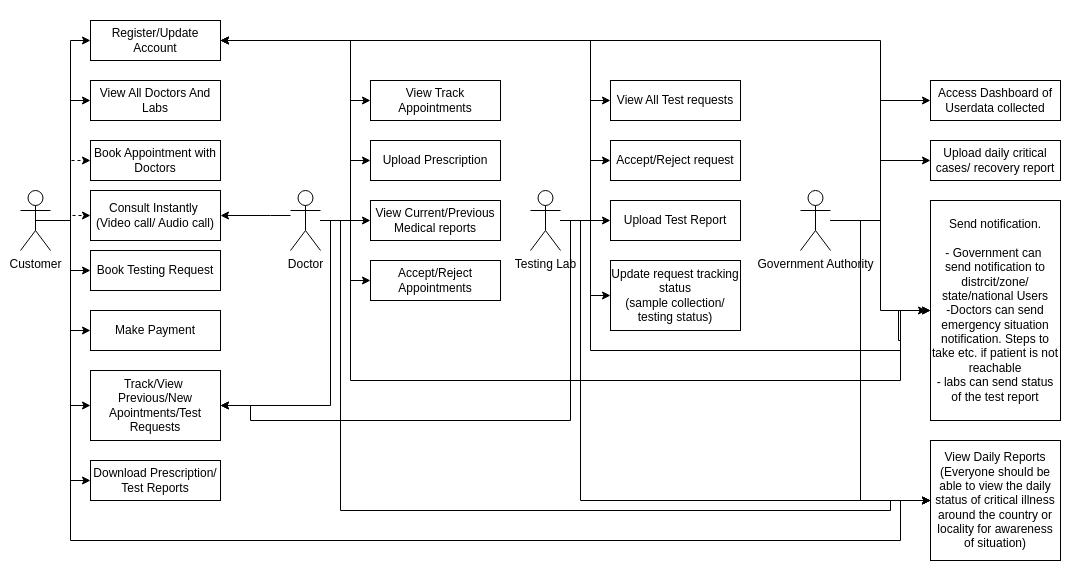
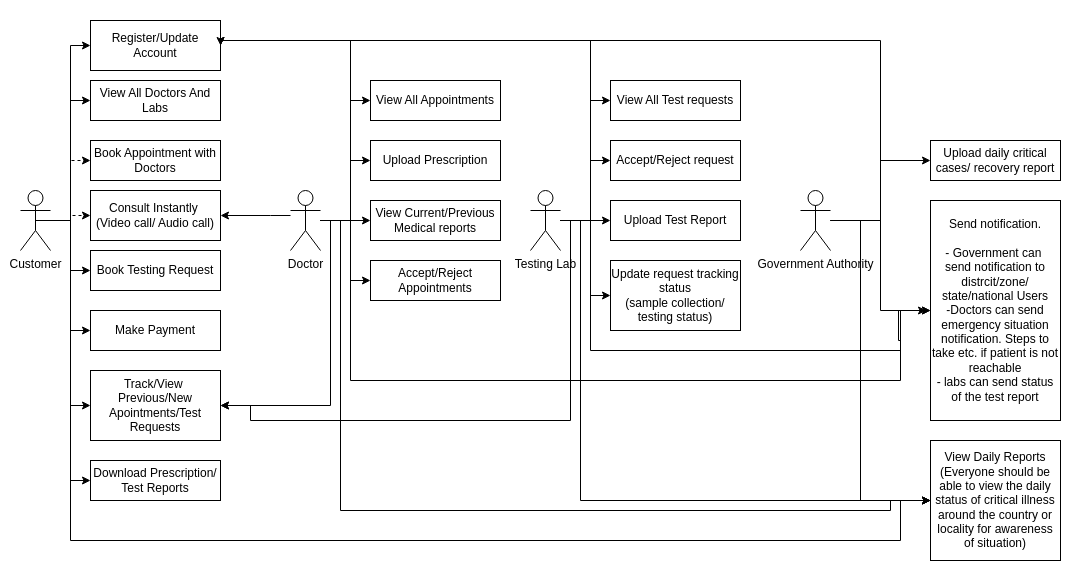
- <mxCell id="31" value="Register/Update Account" style="rounded=0;whiteSpace=wrap;html=1;" vertex="1" parent="1"><mxGeometry x="90" y="20" width="130" height="40" as="geometry" /></mxCell>
+ <mxCell id="31" value="Register/Update Account" style="rounded=0;whiteSpace=wrap;html=1;" vertex="1" parent="1"><mxGeometry x="90" y="20" width="130" height="50" as="geometry" /></mxCell>
- <mxCell id="38" value="View Track Appointments" style="rounded=0;whiteSpace=wrap;html=1;" vertex="1" parent="1"><mxGeometry x="370" y="80" width="130" height="40" as="geometry" /></mxCell>
+ <mxCell id="38" value="View All Appointments" style="rounded=0;whiteSpace=wrap;html=1;" vertex="1" parent="1"><mxGeometry x="370" y="80" width="130" height="40" as="geometry" /></mxCell>
- <mxCell id="48" style="edgeStyle=orthogonalEdgeStyle;rounded=0;orthogonalLoop=1;jettySize=auto;html=1;entryX=0;entryY=0.5;entryDx=0;entryDy=0;" edge="1" parent="1" source="52" target="54"><mxGeometry relative="1" as="geometry"><Array as="points"><mxPoint x="880" y="220" /><mxPoint x="880" y="100" /></Array></mxGeometry></mxCell>
- <mxCell id="54" value="Access Dashboard of Userdata collected" style="rounded=0;whiteSpace=wrap;html=1;" vertex="1" parent="1"><mxGeometry x="930" y="80" width="130" height="40" as="geometry" /></mxCell>
